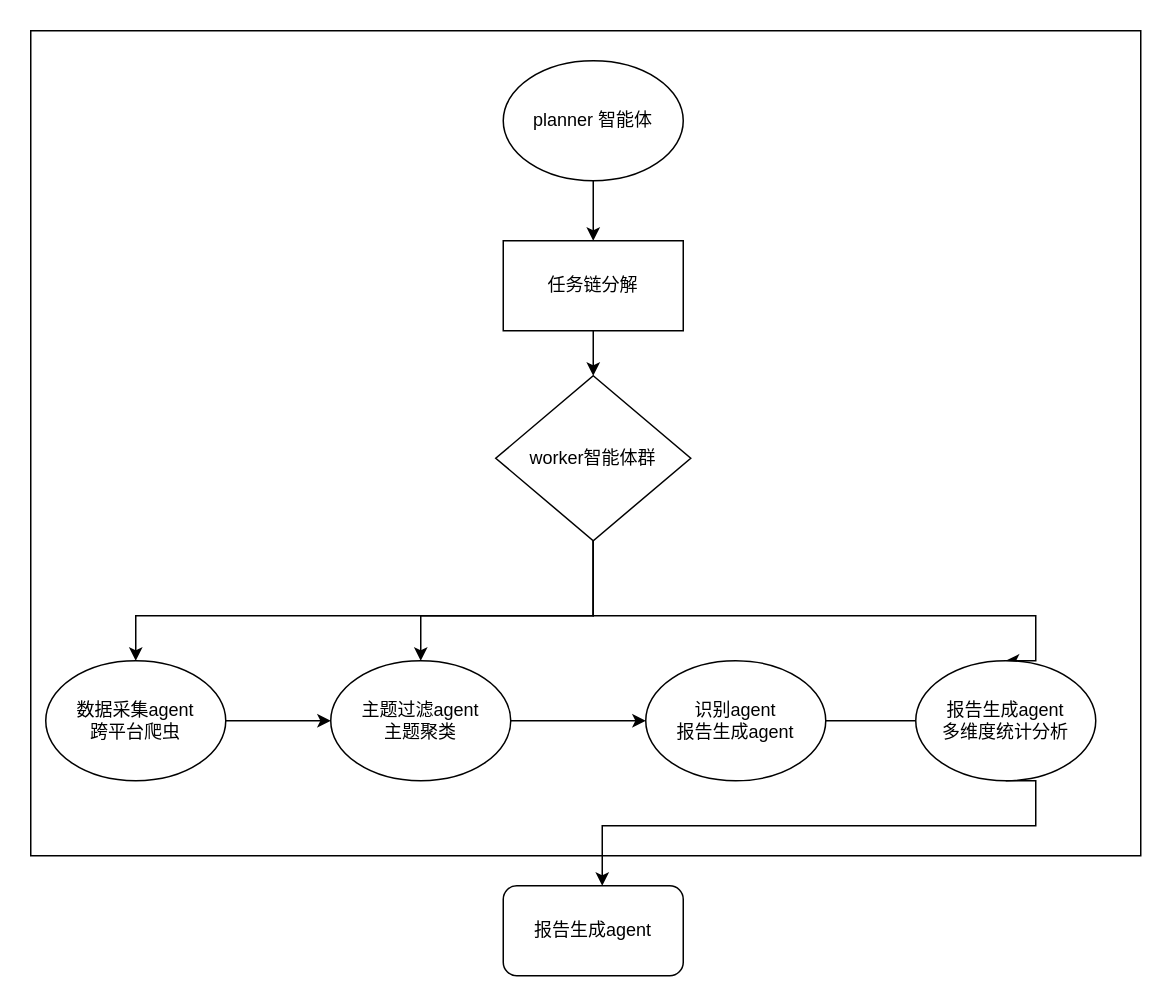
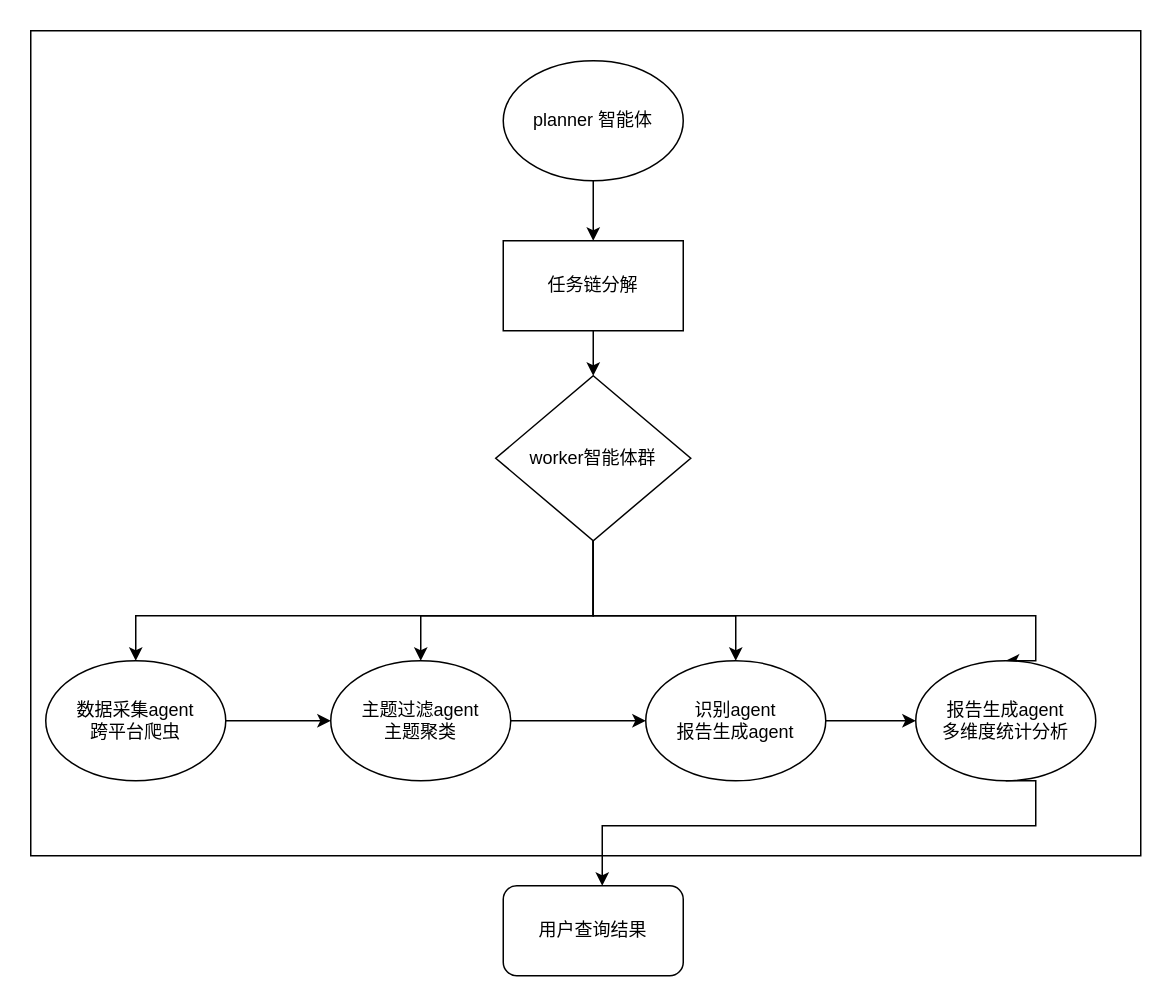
+ <mxCell id="9" style="edgeStyle=orthogonalEdgeStyle;rounded=0;orthogonalLoop=1;jettySize=auto;html=1;entryX=0.5;entryY=0;entryDx=0;entryDy=0;exitX=0.5;exitY=1;exitDx=0;exitDy=0;" parent="1" source="11" target="17" edge="1"><mxGeometry relative="1" as="geometry"><Array as="points"><mxPoint x="395" y="410" /><mxPoint x="490" y="410" /><mxPoint x="490" y="440" /></Array></mxGeometry></mxCell>
- <mxCell id="16" style="edgeStyle=orthogonalEdgeStyle;rounded=0;orthogonalLoop=1;jettySize=auto;html=1;entryX=0;entryY=0.5;entryDx=0;entryDy=0;endArrow=none;" edge="1" parent="1" source="17" target="19"><mxGeometry relative="1" as="geometry" /></mxCell>
+ <mxCell id="16" style="edgeStyle=orthogonalEdgeStyle;rounded=0;orthogonalLoop=1;jettySize=auto;html=1;entryX=0;entryY=0.5;entryDx=0;entryDy=0;" edge="1" parent="1" source="17" target="19"><mxGeometry relative="1" as="geometry" /></mxCell>
- <mxCell id="20" value="报告生成agent" style="rounded=1;whiteSpace=wrap;html=1;" vertex="1" parent="1"><mxGeometry x="335" y="590" width="120" height="60" as="geometry" /></mxCell>
+ <mxCell id="20" value="用户查询结果" style="rounded=1;whiteSpace=wrap;html=1;" vertex="1" parent="1"><mxGeometry x="335" y="590" width="120" height="60" as="geometry" /></mxCell>
